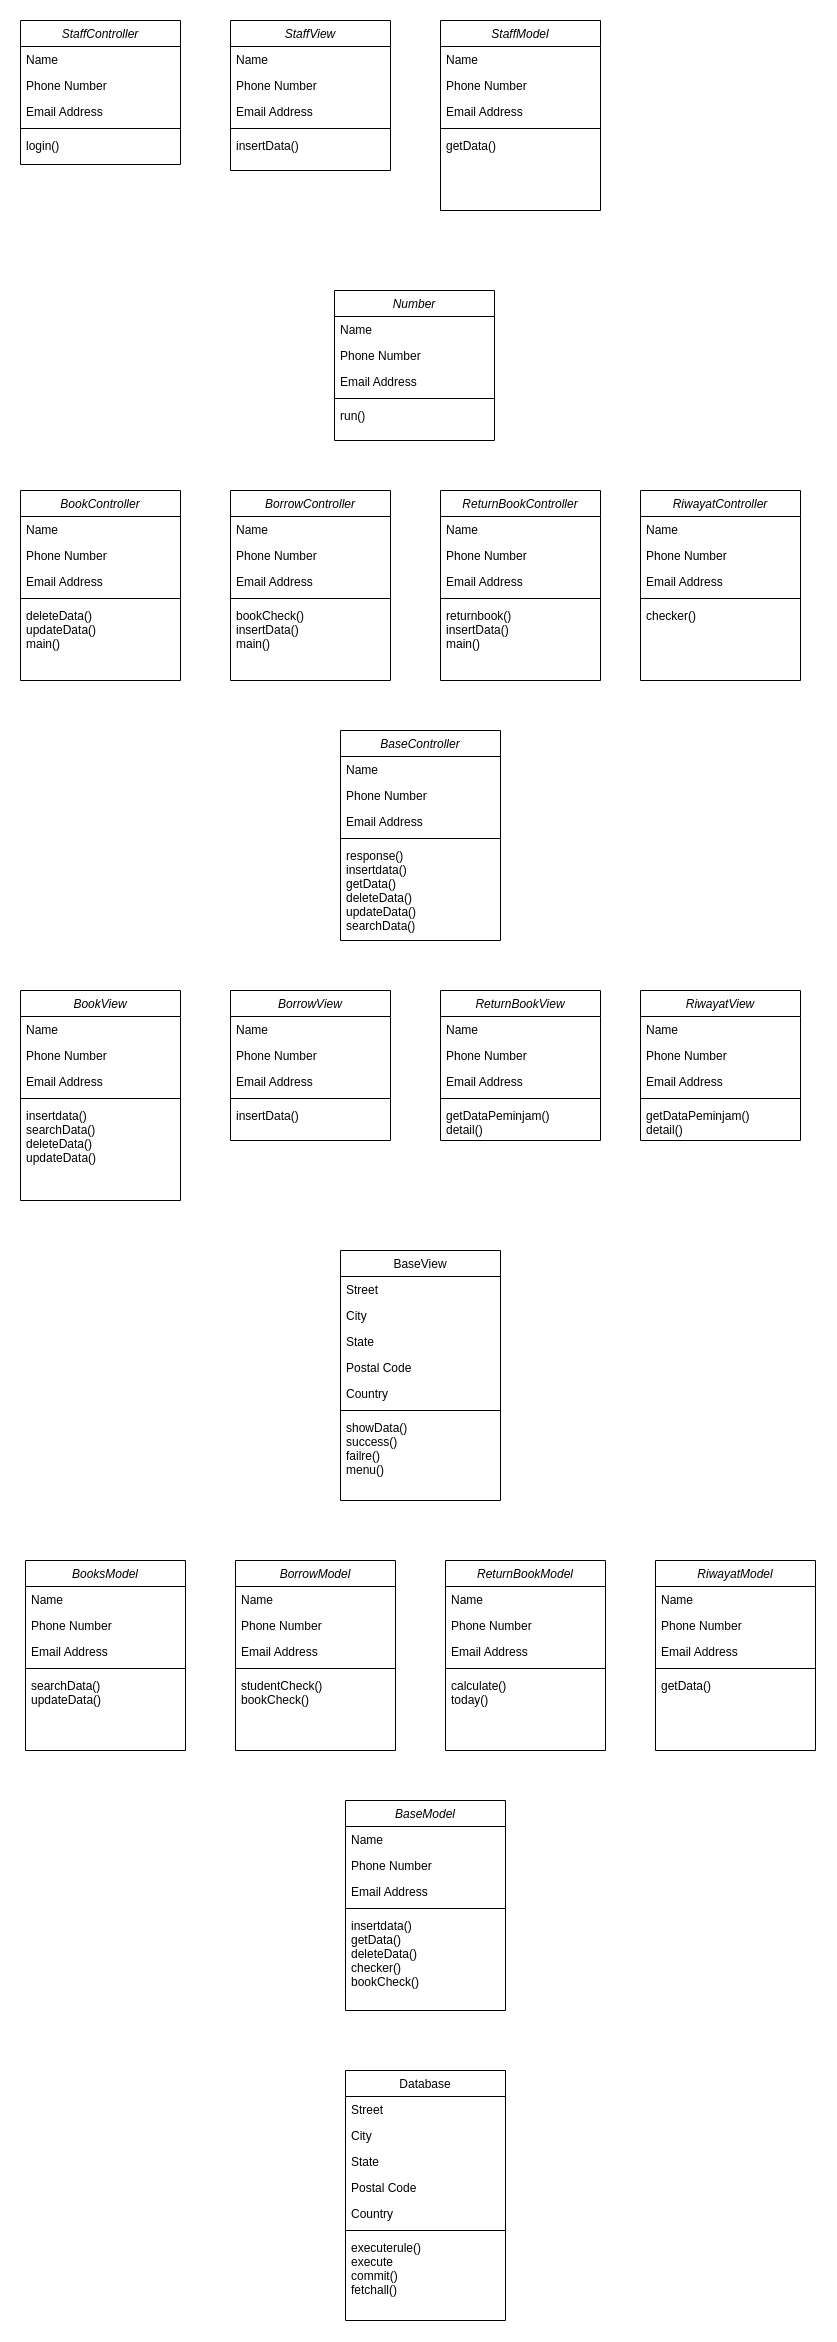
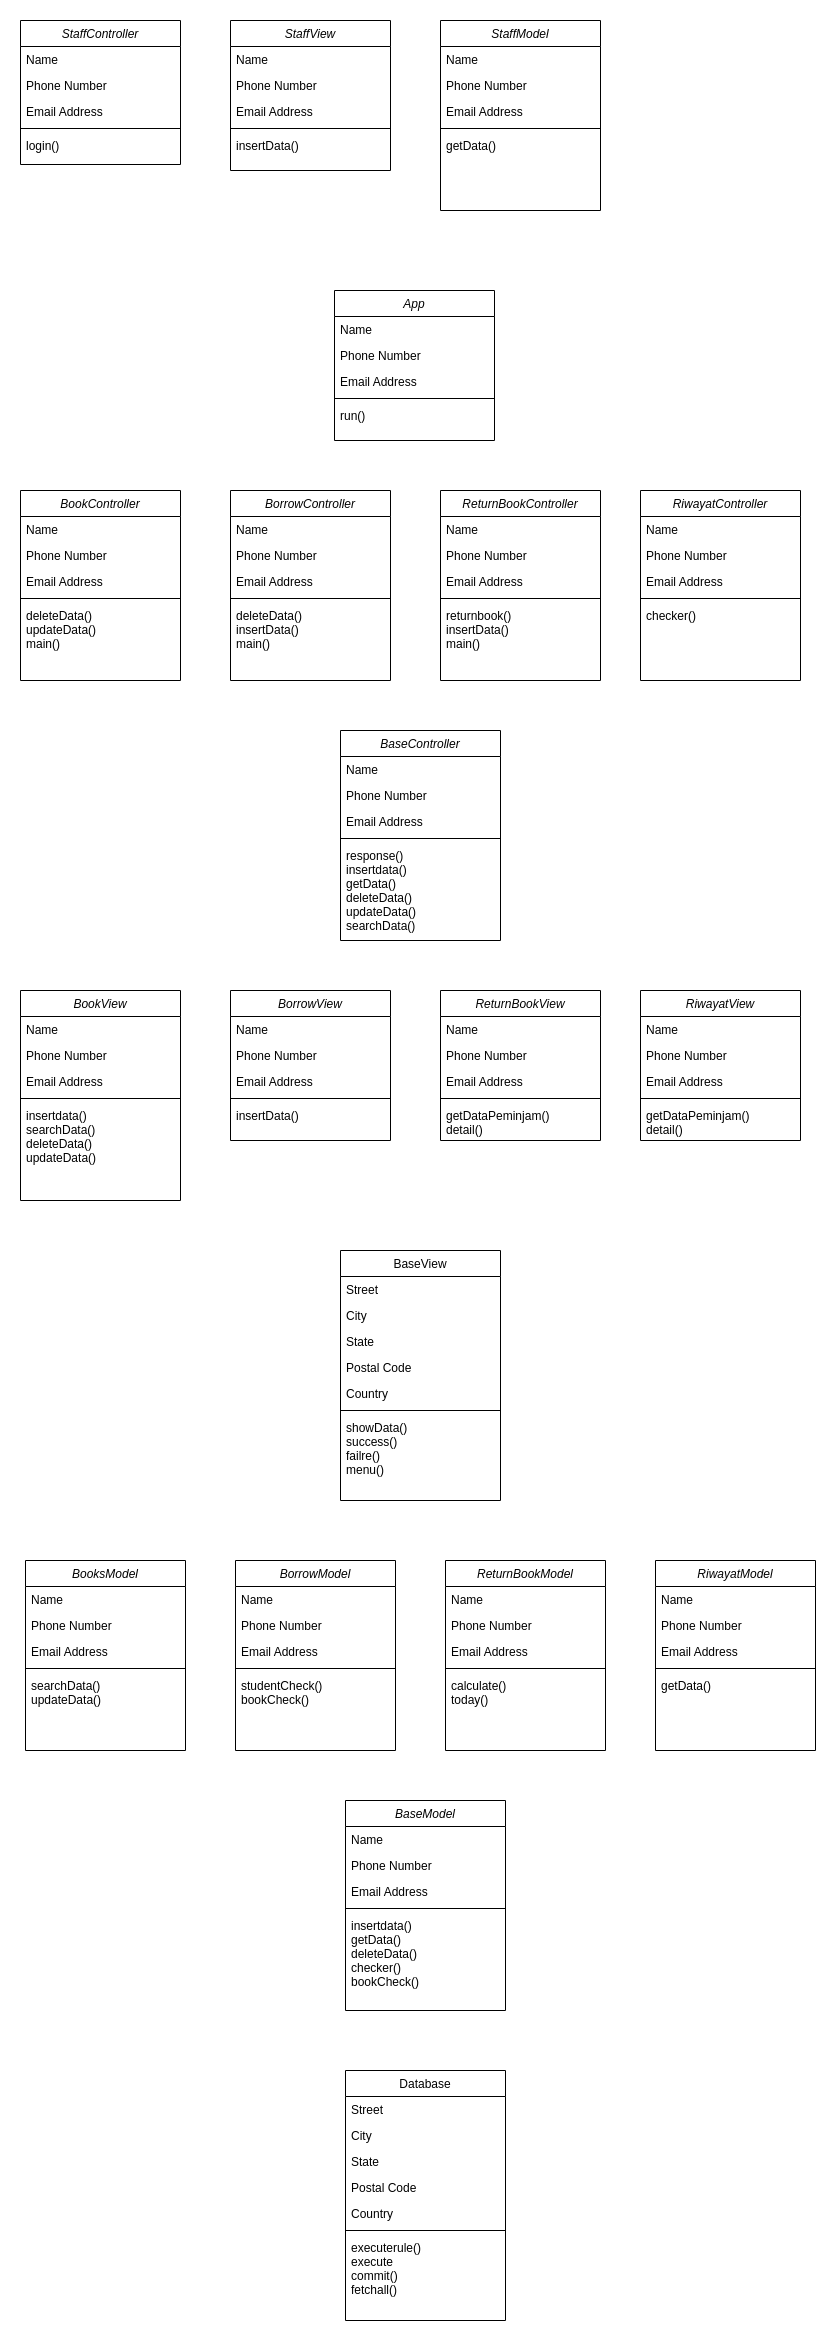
- <mxCell id="2" value="Number" style="swimlane;fontStyle=2;align=center;verticalAlign=top;childLayout=stackLayout;horizontal=1;startSize=26;horizontalStack=0;resizeParent=1;resizeLast=0;collapsible=1;marginBottom=0;rounded=0;shadow=0;strokeWidth=1;" parent="1" vertex="1"><mxGeometry x="334" y="290" width="160" height="150" as="geometry"><mxRectangle x="230" y="140" width="160" height="26" as="alternateBounds" /></mxGeometry></mxCell>
+ <mxCell id="2" value="App" style="swimlane;fontStyle=2;align=center;verticalAlign=top;childLayout=stackLayout;horizontal=1;startSize=26;horizontalStack=0;resizeParent=1;resizeLast=0;collapsible=1;marginBottom=0;rounded=0;shadow=0;strokeWidth=1;" parent="1" vertex="1"><mxGeometry x="334" y="290" width="160" height="150" as="geometry"><mxRectangle x="230" y="140" width="160" height="26" as="alternateBounds" /></mxGeometry></mxCell>
- <mxCell id="33" value="bookCheck()&#10;insertData()&#10;main()" style="text;align=left;verticalAlign=top;spacingLeft=4;spacingRight=4;overflow=hidden;rotatable=0;points=[[0,0.5],[1,0.5]];portConstraint=eastwest;" parent="28" vertex="1"><mxGeometry y="112" width="160" height="78" as="geometry" /></mxCell>
+ <mxCell id="33" value="deleteData()&#10;insertData()&#10;main()" style="text;align=left;verticalAlign=top;spacingLeft=4;spacingRight=4;overflow=hidden;rotatable=0;points=[[0,0.5],[1,0.5]];portConstraint=eastwest;" parent="28" vertex="1"><mxGeometry y="112" width="160" height="78" as="geometry" /></mxCell>
